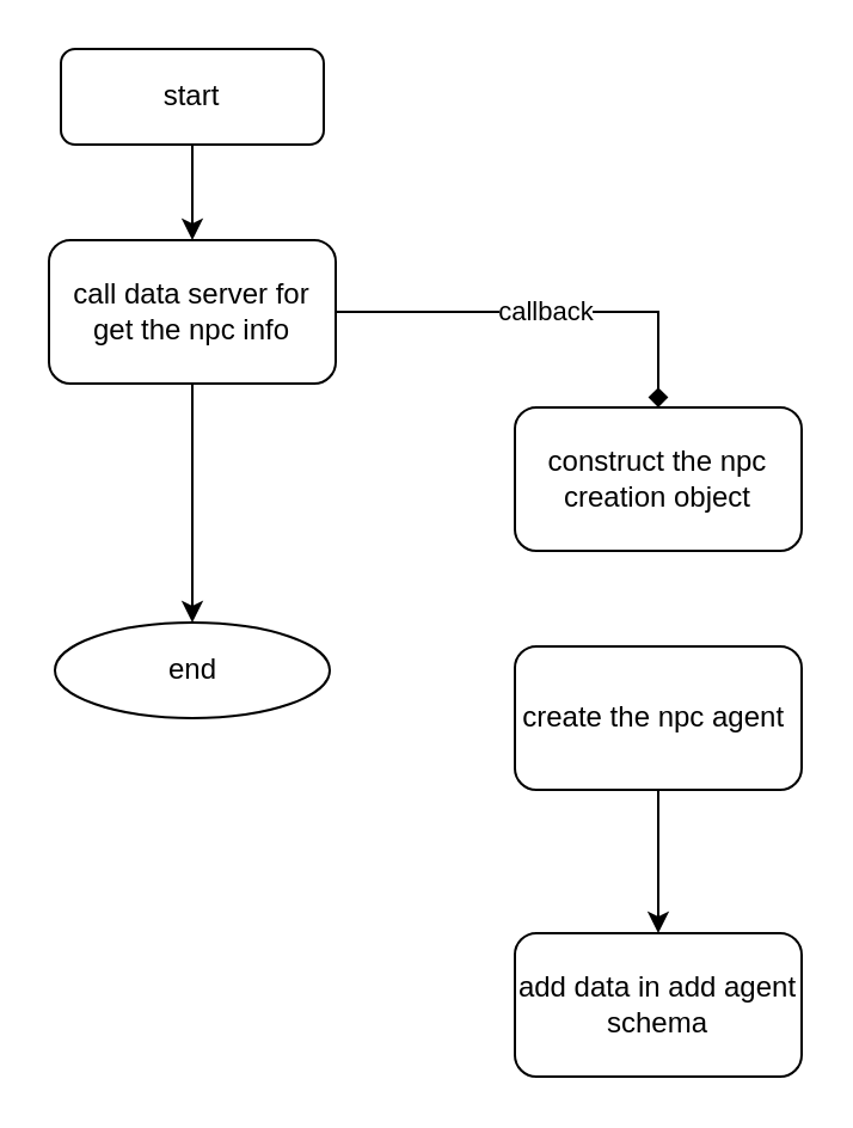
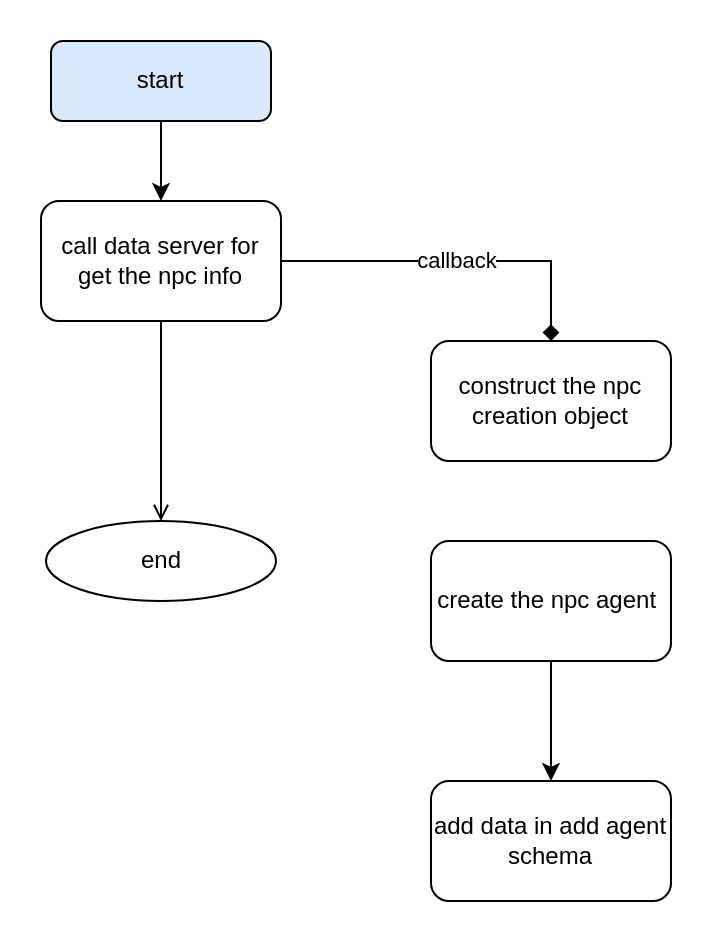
- <mxCell id="3" value="start" style="rounded=1;whiteSpace=wrap;html=1;" vertex="1" parent="1"><mxGeometry x="25" y="20" width="110" height="40" as="geometry" /></mxCell>
+ <mxCell id="3" value="start" style="rounded=1;whiteSpace=wrap;html=1;fillColor=#dae8fc;" vertex="1" parent="1"><mxGeometry x="25" y="20" width="110" height="40" as="geometry" /></mxCell>
- <mxCell id="5" value="" style="edgeStyle=orthogonalEdgeStyle;rounded=0;orthogonalLoop=1;jettySize=auto;html=1;" edge="1" parent="1" source="6" target="11"><mxGeometry relative="1" as="geometry" /></mxCell>
+ <mxCell id="5" value="" style="edgeStyle=orthogonalEdgeStyle;rounded=0;orthogonalLoop=1;jettySize=auto;html=1;endArrow=open;" edge="1" parent="1" source="6" target="11"><mxGeometry relative="1" as="geometry" /></mxCell>
